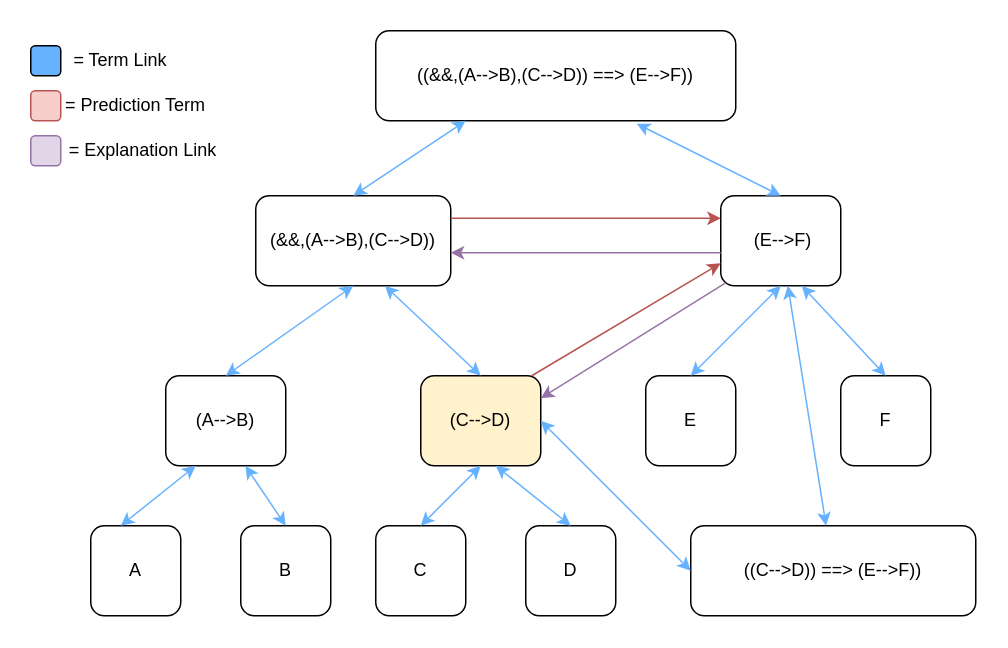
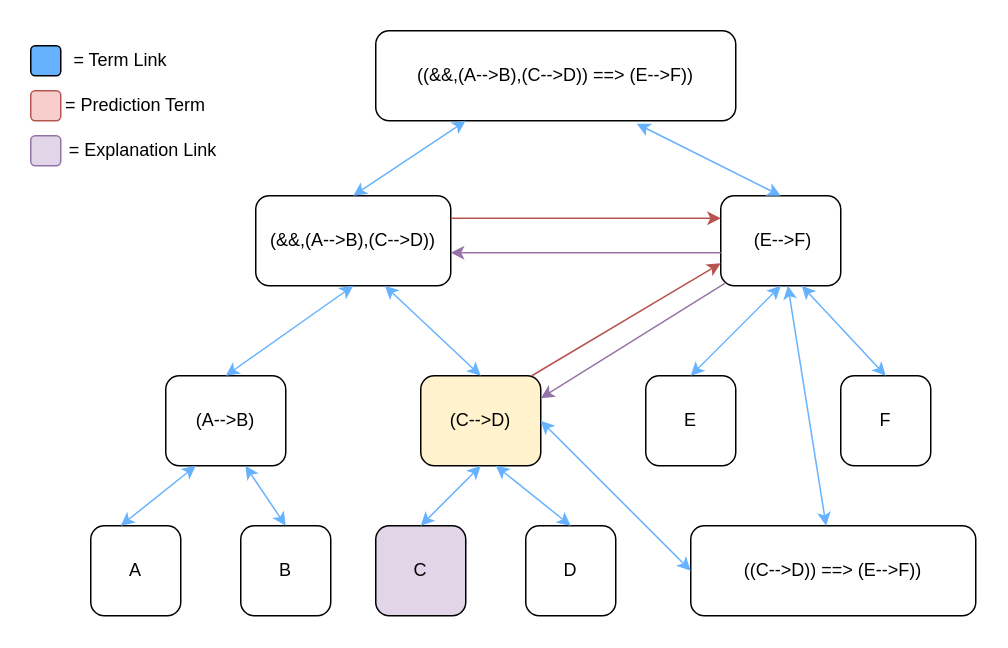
- <mxCell id="11" value="C" style="rounded=1;whiteSpace=wrap;html=1;" parent="1" vertex="1"><mxGeometry x="250" y="350" width="60" height="60" as="geometry" /></mxCell>
+ <mxCell id="11" value="C" style="rounded=1;whiteSpace=wrap;html=1;fillColor=#e1d5e7;" parent="1" vertex="1"><mxGeometry x="250" y="350" width="60" height="60" as="geometry" /></mxCell>
